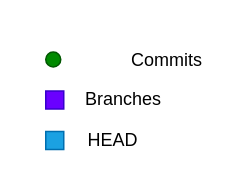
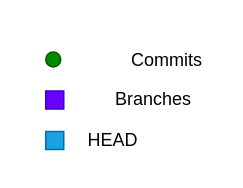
- <mxCell id="6" value="Branches" style="text;html=1;strokeColor=none;fillColor=none;align=center;verticalAlign=middle;whiteSpace=wrap;rounded=0;" vertex="1" parent="2"><mxGeometry x="37" y="36" width="50.0" height="20" as="geometry" /></mxCell>
+ <mxCell id="6" value="Branches" style="text;html=1;strokeColor=none;fillColor=none;align=center;verticalAlign=middle;whiteSpace=wrap;rounded=0;" vertex="1" parent="2"><mxGeometry x="57" y="36" width="50.0" height="20" as="geometry" /></mxCell>
